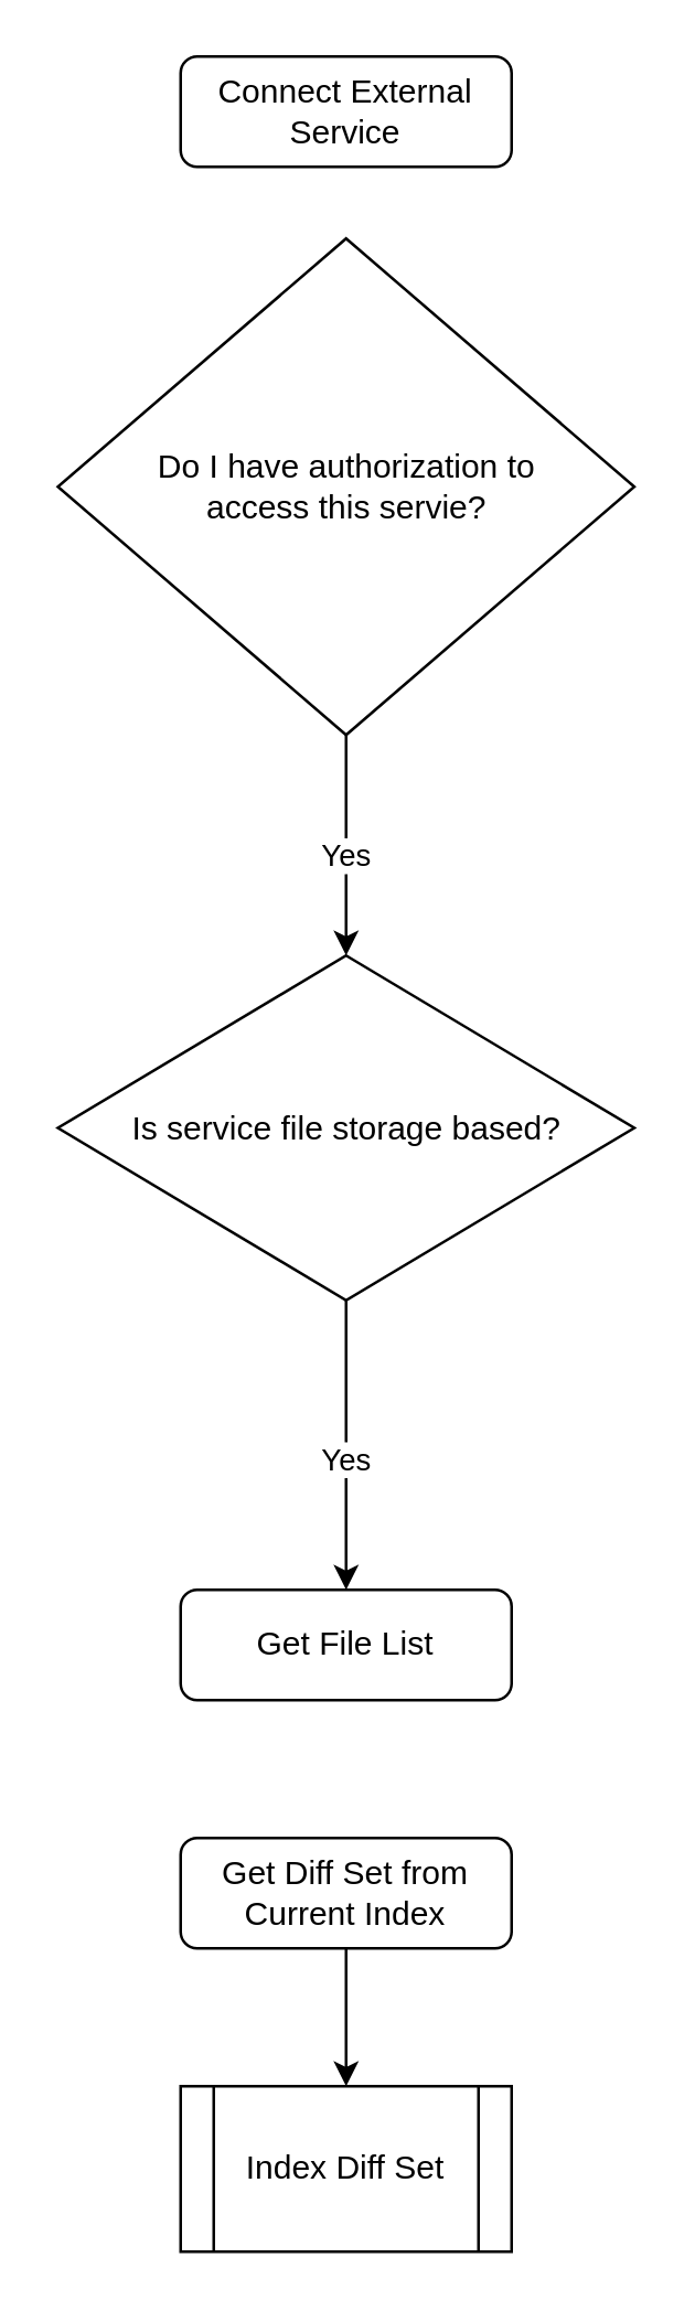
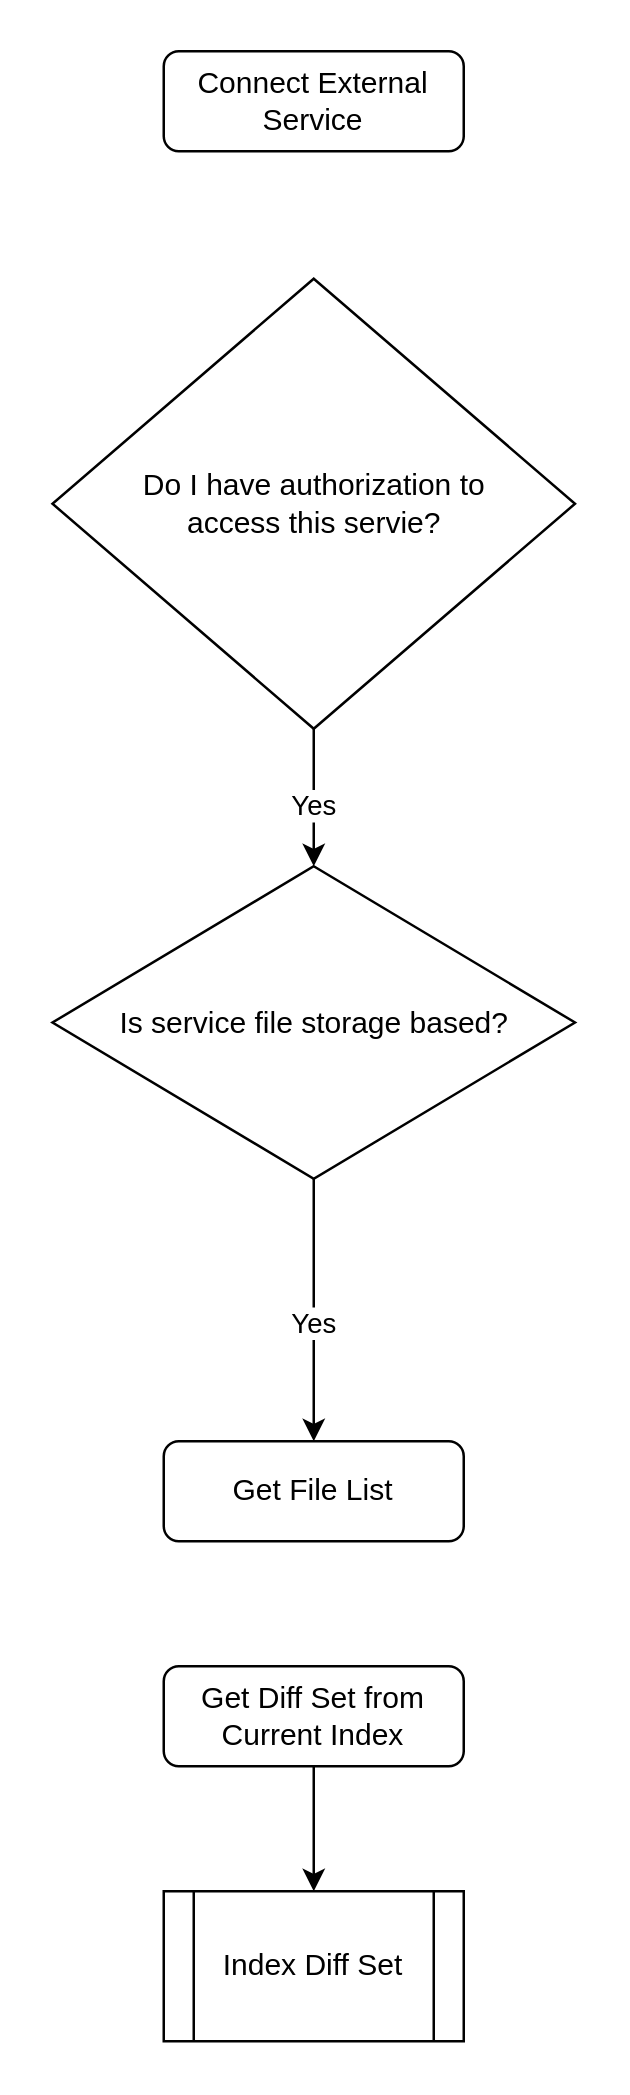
- <mxCell id="8" value="Do I have authorization to &lt;br&gt;access this servie?" style="rhombus;whiteSpace=wrap;html=1;" vertex="1" parent="1"><mxGeometry x="20.5" y="86" width="209" height="180" as="geometry" /></mxCell>
+ <mxCell id="8" value="Do I have authorization to &lt;br&gt;access this servie?" style="rhombus;whiteSpace=wrap;html=1;" vertex="1" parent="1"><mxGeometry x="20.5" y="111" width="209" height="180" as="geometry" /></mxCell>
